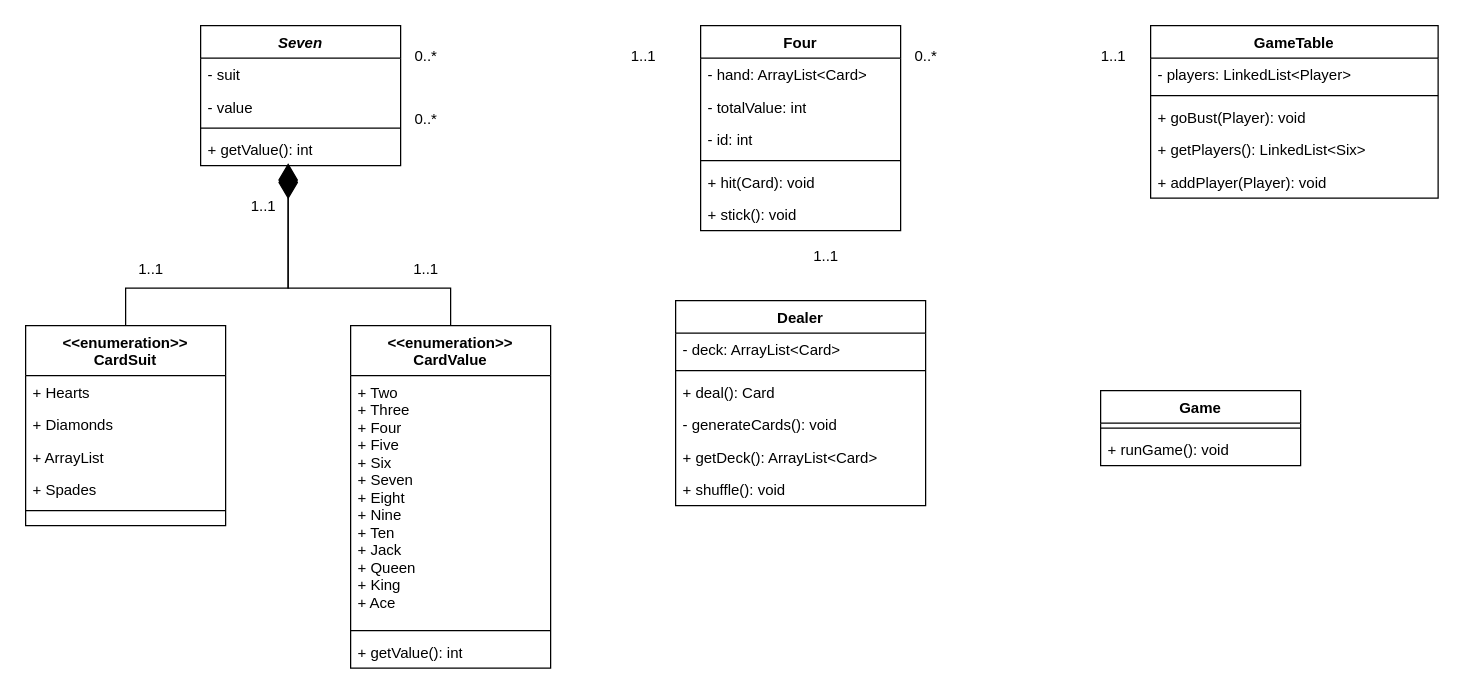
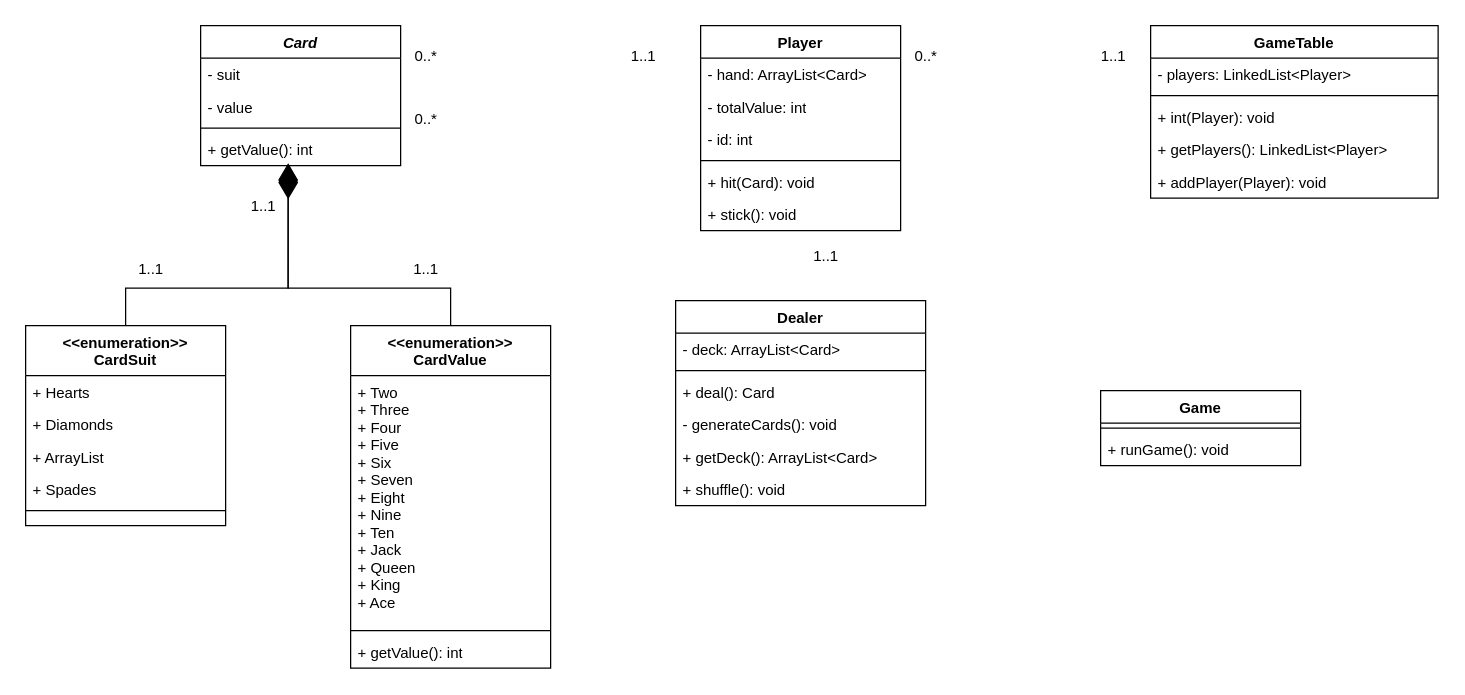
- <mxCell id="2" value="Seven" style="swimlane;fontStyle=3;align=center;verticalAlign=top;childLayout=stackLayout;horizontal=1;startSize=26;horizontalStack=0;resizeParent=1;resizeLast=0;collapsible=1;marginBottom=0;rounded=0;shadow=0;strokeWidth=1;" parent="1" vertex="1"><mxGeometry x="160" y="20" width="160" height="112" as="geometry"><mxRectangle x="230" y="140" width="160" height="26" as="alternateBounds" /></mxGeometry></mxCell>
+ <mxCell id="2" value="Card" style="swimlane;fontStyle=3;align=center;verticalAlign=top;childLayout=stackLayout;horizontal=1;startSize=26;horizontalStack=0;resizeParent=1;resizeLast=0;collapsible=1;marginBottom=0;rounded=0;shadow=0;strokeWidth=1;" parent="1" vertex="1"><mxGeometry x="160" y="20" width="160" height="112" as="geometry"><mxRectangle x="230" y="140" width="160" height="26" as="alternateBounds" /></mxGeometry></mxCell>
- <mxCell id="19" value="Four" style="swimlane;fontStyle=1;align=center;verticalAlign=top;childLayout=stackLayout;horizontal=1;startSize=26;horizontalStack=0;resizeParent=1;resizeParentMax=0;resizeLast=0;collapsible=1;marginBottom=0;whiteSpace=wrap;html=1;" vertex="1" parent="1"><mxGeometry x="560" y="20" width="160" height="164" as="geometry" /></mxCell>
+ <mxCell id="19" value="Player" style="swimlane;fontStyle=1;align=center;verticalAlign=top;childLayout=stackLayout;horizontal=1;startSize=26;horizontalStack=0;resizeParent=1;resizeParentMax=0;resizeLast=0;collapsible=1;marginBottom=0;whiteSpace=wrap;html=1;" vertex="1" parent="1"><mxGeometry x="560" y="20" width="160" height="164" as="geometry" /></mxCell>
- <mxCell id="43" value="+ goBust(Player): void" style="text;strokeColor=none;fillColor=none;align=left;verticalAlign=top;spacingLeft=4;spacingRight=4;overflow=hidden;rotatable=0;points=[[0,0.5],[1,0.5]];portConstraint=eastwest;whiteSpace=wrap;html=1;" vertex="1" parent="40"><mxGeometry y="60" width="230" height="26" as="geometry" /></mxCell>
+ <mxCell id="43" value="+ int(Player): void" style="text;strokeColor=none;fillColor=none;align=left;verticalAlign=top;spacingLeft=4;spacingRight=4;overflow=hidden;rotatable=0;points=[[0,0.5],[1,0.5]];portConstraint=eastwest;whiteSpace=wrap;html=1;" vertex="1" parent="40"><mxGeometry y="60" width="230" height="26" as="geometry" /></mxCell>
- <mxCell id="44" value="+ getPlayers(): LinkedList&amp;lt;Six&amp;gt;" style="text;strokeColor=none;fillColor=none;align=left;verticalAlign=top;spacingLeft=4;spacingRight=4;overflow=hidden;rotatable=0;points=[[0,0.5],[1,0.5]];portConstraint=eastwest;whiteSpace=wrap;html=1;" vertex="1" parent="40"><mxGeometry y="86" width="230" height="26" as="geometry" /></mxCell>
+ <mxCell id="44" value="+ getPlayers(): LinkedList&amp;lt;Player&amp;gt;" style="text;strokeColor=none;fillColor=none;align=left;verticalAlign=top;spacingLeft=4;spacingRight=4;overflow=hidden;rotatable=0;points=[[0,0.5],[1,0.5]];portConstraint=eastwest;whiteSpace=wrap;html=1;" vertex="1" parent="40"><mxGeometry y="86" width="230" height="26" as="geometry" /></mxCell>
